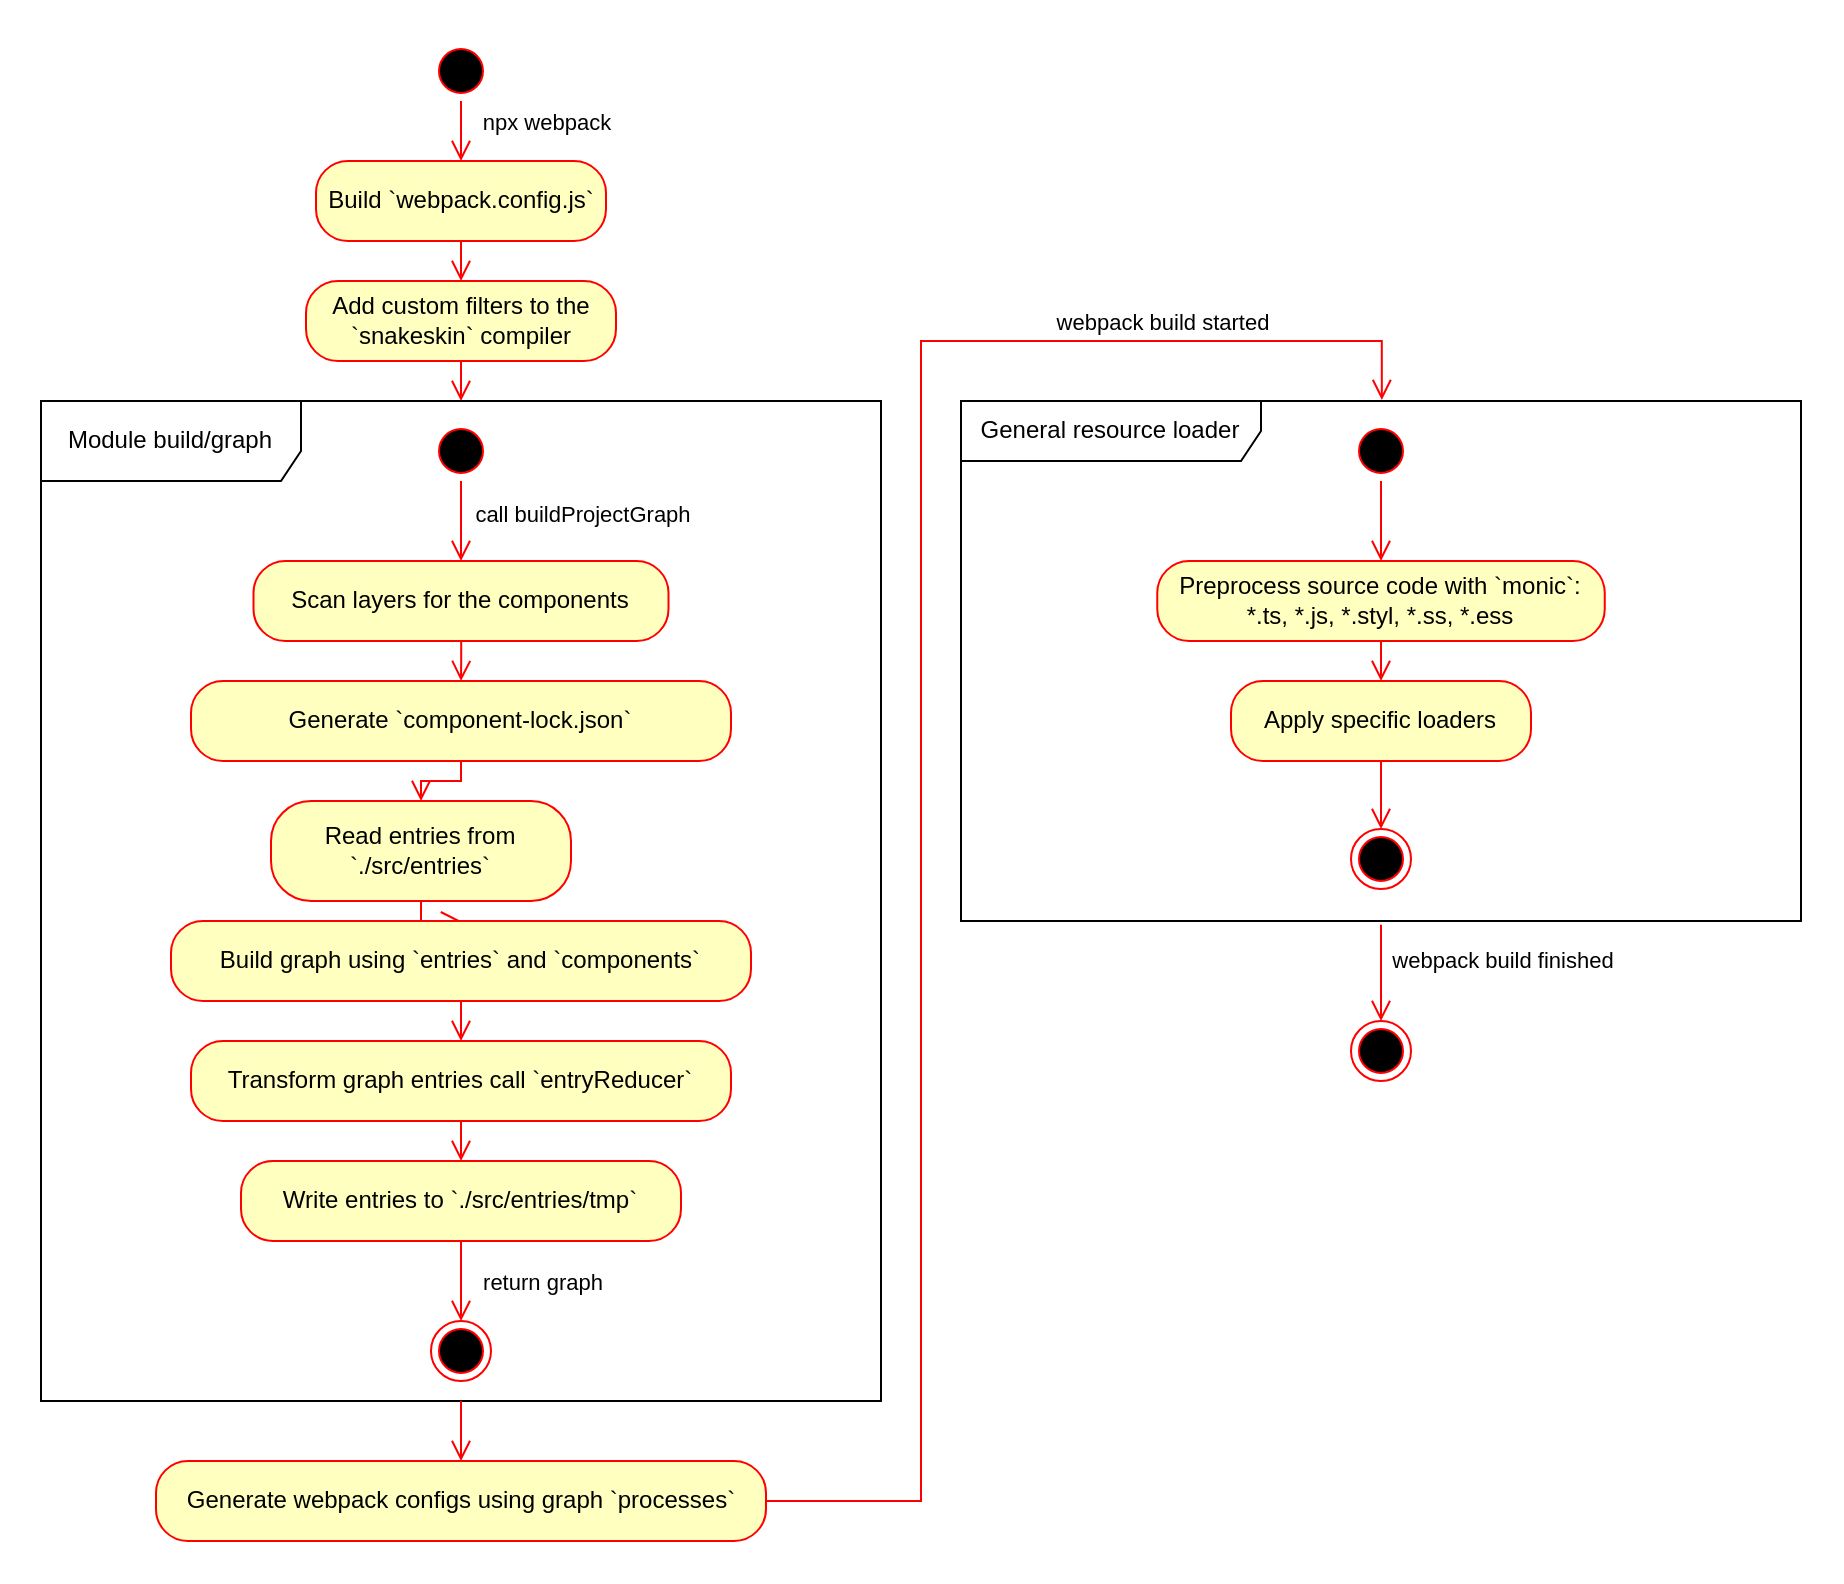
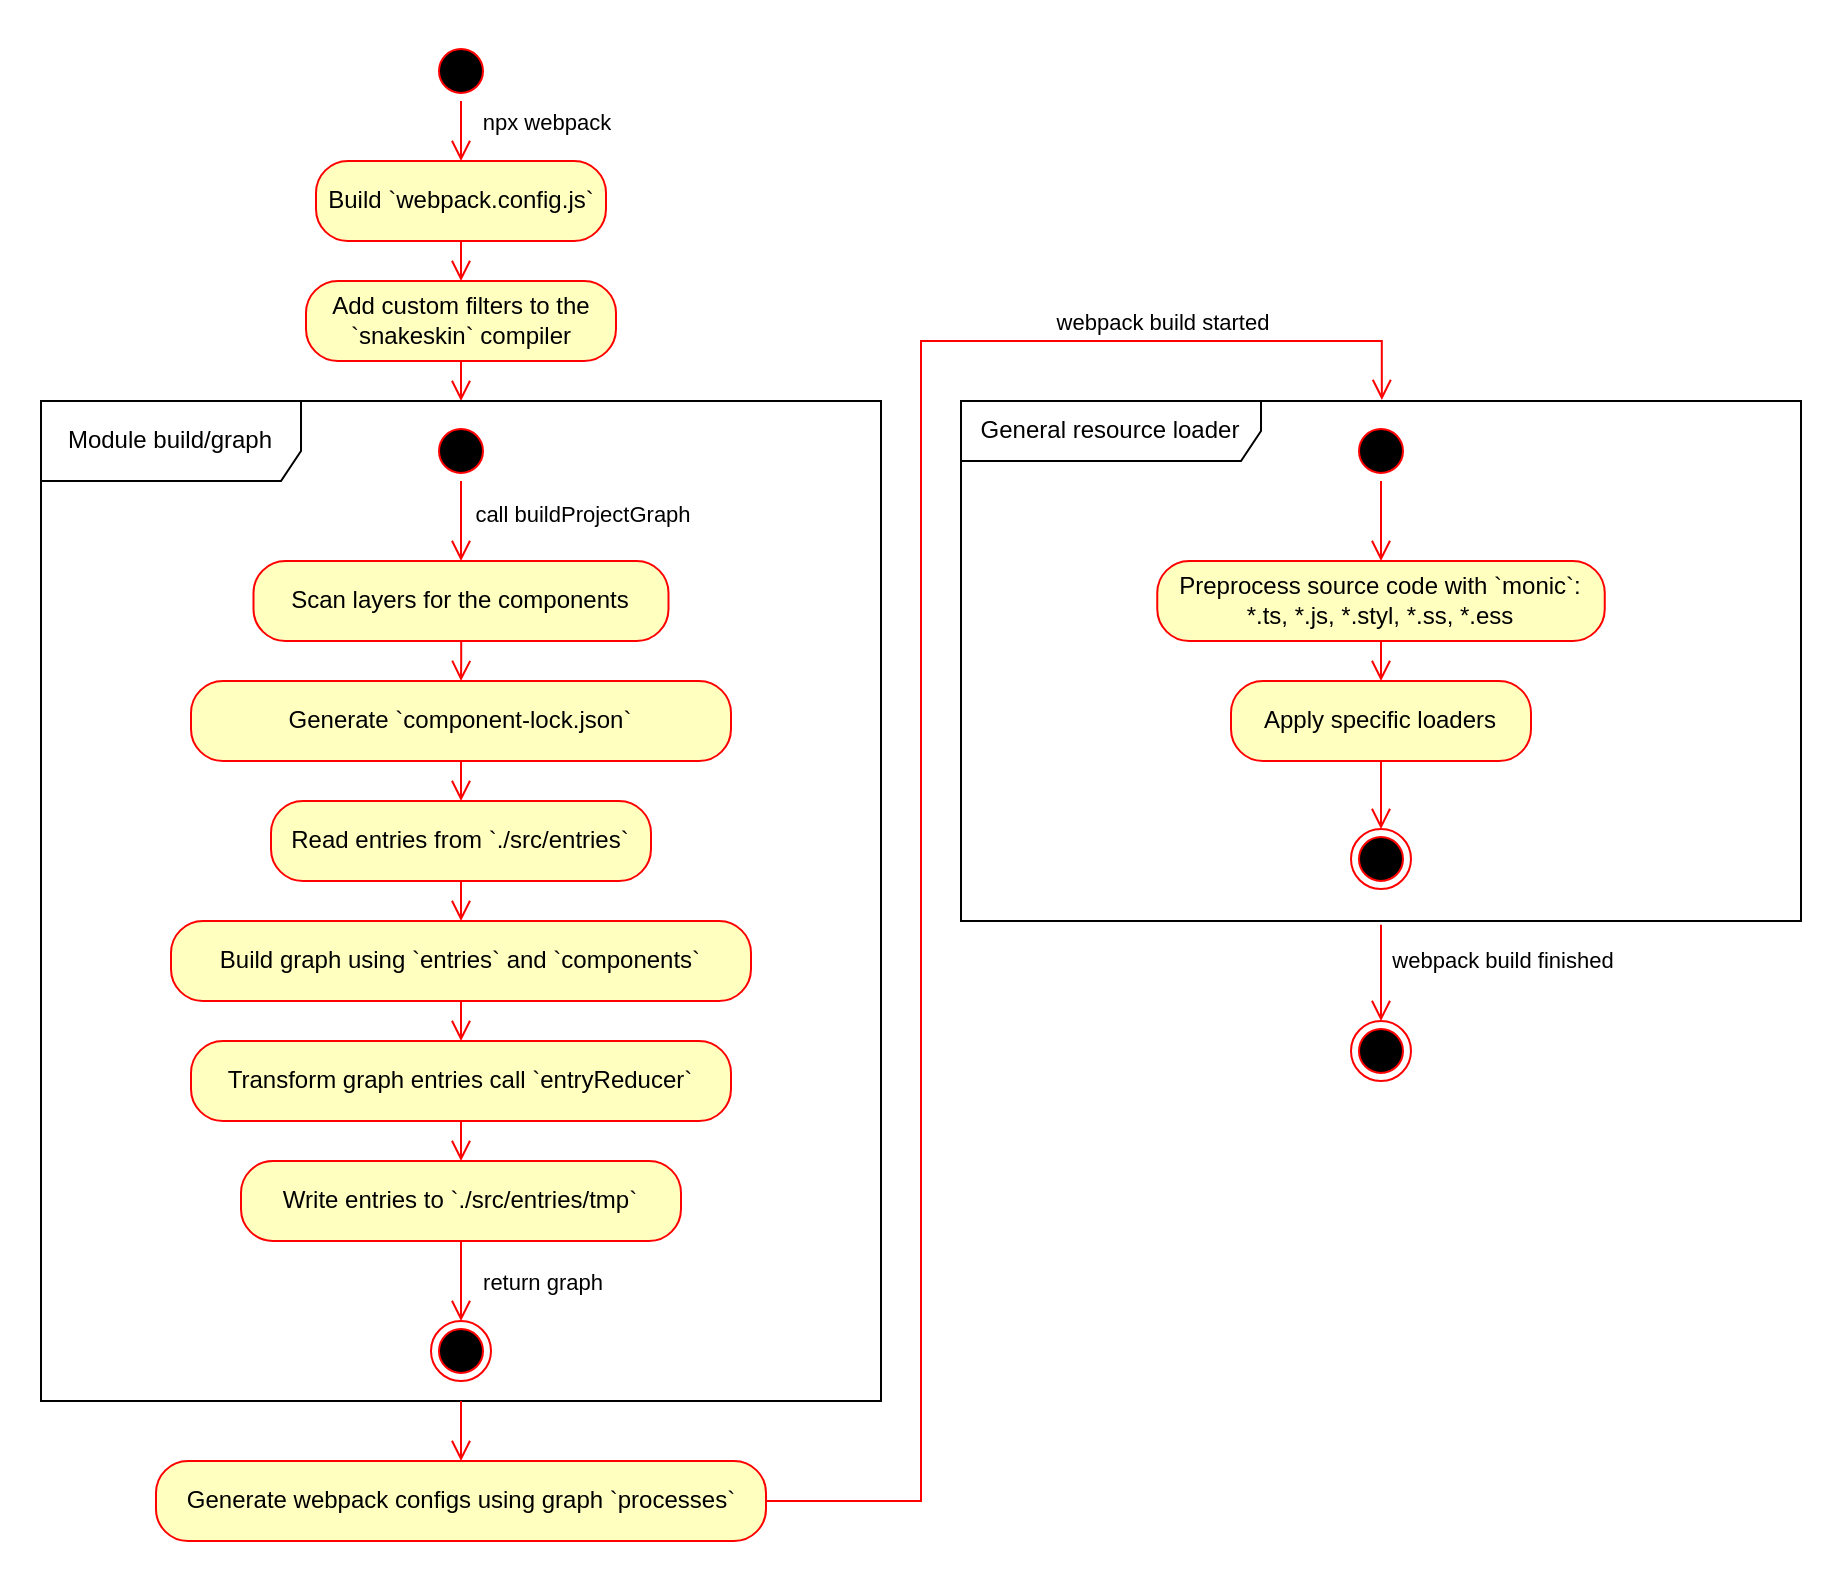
- <mxCell id="18" value="Read entries from `./src/entries`" style="rounded=1;whiteSpace=wrap;html=1;arcSize=40;fontColor=#000000;fillColor=#ffffc0;strokeColor=#ff0000;" parent="8" vertex="1"><mxGeometry x="115" y="200" width="150" height="50" as="geometry" /></mxCell>
+ <mxCell id="18" value="Read entries from `./src/entries`" style="rounded=1;whiteSpace=wrap;html=1;arcSize=40;fontColor=#000000;fillColor=#ffffc0;strokeColor=#ff0000;" parent="8" vertex="1"><mxGeometry x="115" y="200" width="190" height="40" as="geometry" /></mxCell>
